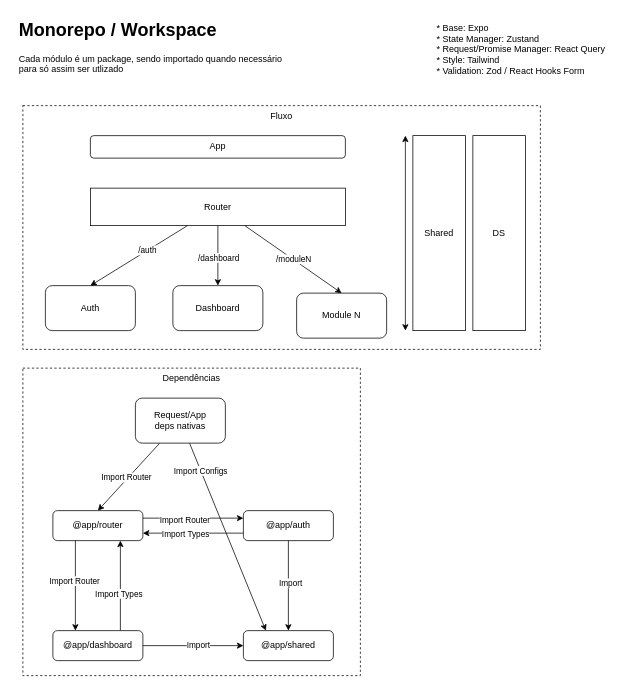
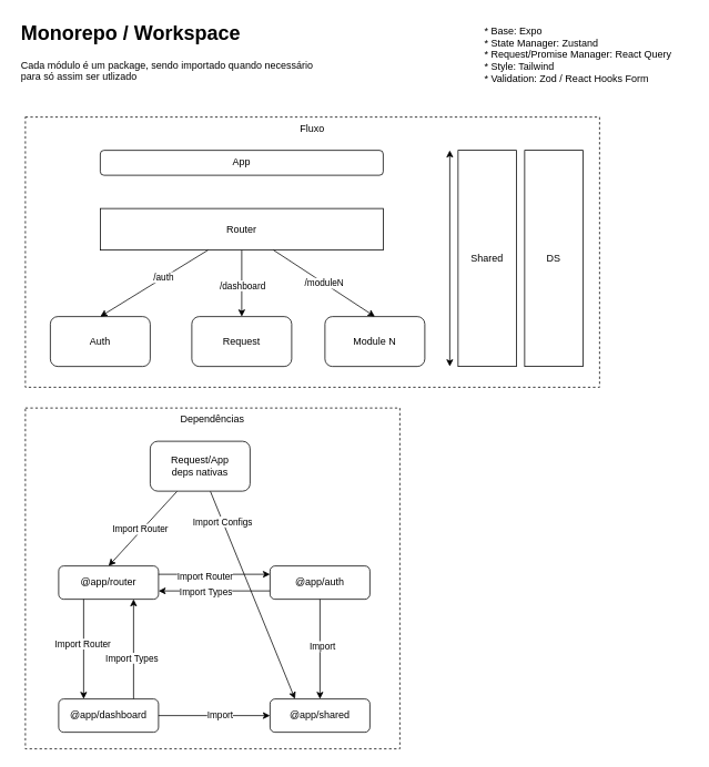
- <mxCell id="11" value="Dashboard" style="rounded=1;whiteSpace=wrap;html=1;" vertex="1" parent="4"><mxGeometry x="200" y="240" width="120" height="60" as="geometry" /></mxCell>
+ <mxCell id="11" value="Request" style="rounded=1;whiteSpace=wrap;html=1;" vertex="1" parent="4"><mxGeometry x="200" y="240" width="120" height="60" as="geometry" /></mxCell>
- <mxCell id="14" value="Module N" style="rounded=1;whiteSpace=wrap;html=1;" vertex="1" parent="4"><mxGeometry x="365" y="250" width="120" height="60" as="geometry" /></mxCell>
+ <mxCell id="14" value="Module N" style="rounded=1;whiteSpace=wrap;html=1;" vertex="1" parent="4"><mxGeometry x="360" y="240" width="120" height="60" as="geometry" /></mxCell>
